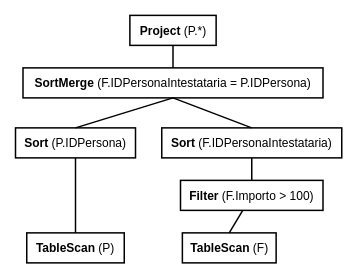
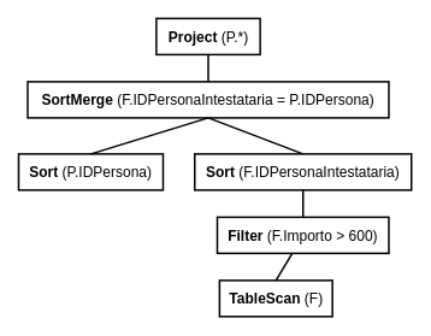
- <mxCell id="7" value="&lt;font style=&quot;font-size: 16px&quot;&gt;&lt;b&gt;Filter&lt;/b&gt; (F.Importo &amp;gt; 100)&lt;/font&gt;" style="text;html=1;fillColor=none;align=center;verticalAlign=middle;whiteSpace=wrap;rounded=0;strokeColor=#000000;strokeWidth=2;" vertex="1" parent="1"><mxGeometry x="240" y="240" width="190" height="40" as="geometry" /></mxCell>
+ <mxCell id="7" value="&lt;font style=&quot;font-size: 16px&quot;&gt;&lt;b&gt;Filter&lt;/b&gt; (F.Importo &amp;gt; 600)&lt;/font&gt;" style="text;html=1;fillColor=none;align=center;verticalAlign=middle;whiteSpace=wrap;rounded=0;strokeColor=#000000;strokeWidth=2;" vertex="1" parent="1"><mxGeometry x="240" y="240" width="190" height="40" as="geometry" /></mxCell>
- <mxCell id="8" value="" style="endArrow=none;html=1;strokeWidth=2;exitX=0.5;exitY=0;exitDx=0;exitDy=0;entryX=0.5;entryY=1;entryDx=0;entryDy=0;" edge="1" parent="1" source="4" target="12"><mxGeometry width="50" height="50" relative="1" as="geometry"><mxPoint x="250" y="120" as="sourcePoint" /><mxPoint x="240" y="160" as="targetPoint" /></mxGeometry></mxCell>
- <mxCell id="4" value="&lt;font style=&quot;font-size: 16px&quot;&gt;&lt;b&gt;TableScan&lt;/b&gt; (P)&lt;/font&gt;" style="text;html=1;fillColor=none;align=center;verticalAlign=middle;whiteSpace=wrap;rounded=0;strokeColor=#000000;strokeWidth=2;" vertex="1" parent="1"><mxGeometry x="35" y="310" width="130" height="40" as="geometry" /></mxCell>
